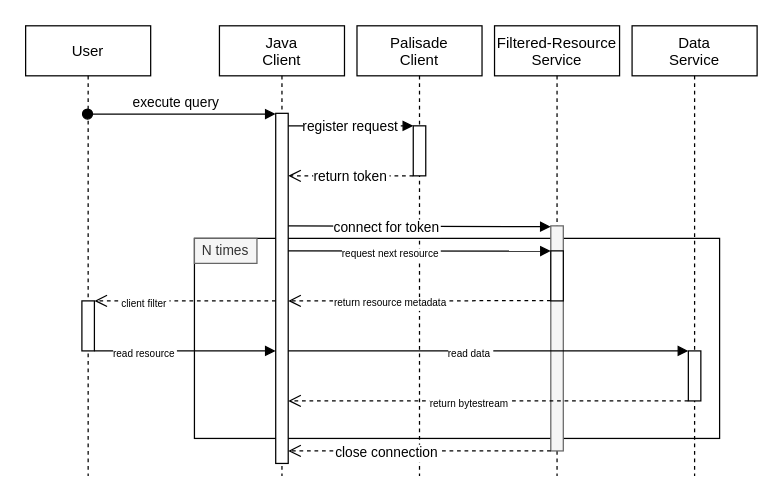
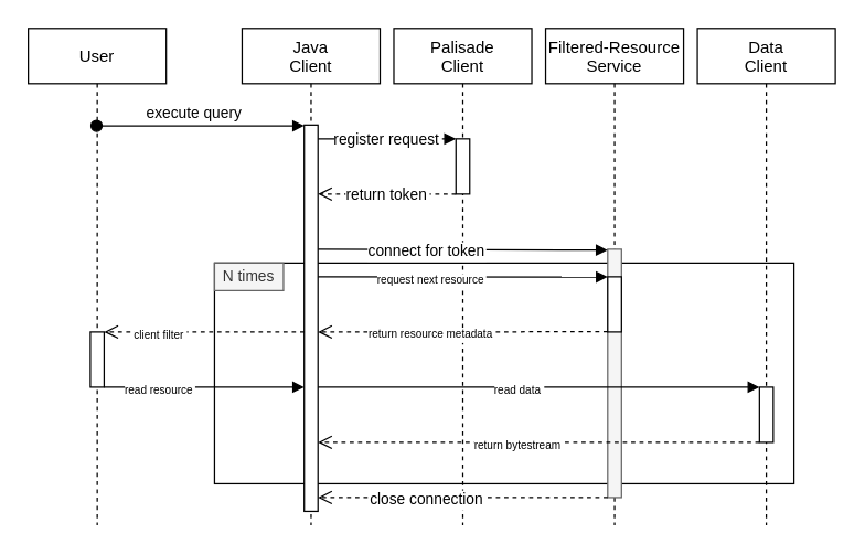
- <mxCell id="12" value="Data&#10;Service" style="shape=umlLifeline;perimeter=lifelinePerimeter;container=1;collapsible=0;recursiveResize=0;rounded=0;shadow=0;strokeWidth=1;" vertex="1" parent="1"><mxGeometry x="505" y="20" width="100" height="360" as="geometry" /></mxCell>
+ <mxCell id="12" value="Data&#10;Client" style="shape=umlLifeline;perimeter=lifelinePerimeter;container=1;collapsible=0;recursiveResize=0;rounded=0;shadow=0;strokeWidth=1;" vertex="1" parent="1"><mxGeometry x="505" y="20" width="100" height="360" as="geometry" /></mxCell>
